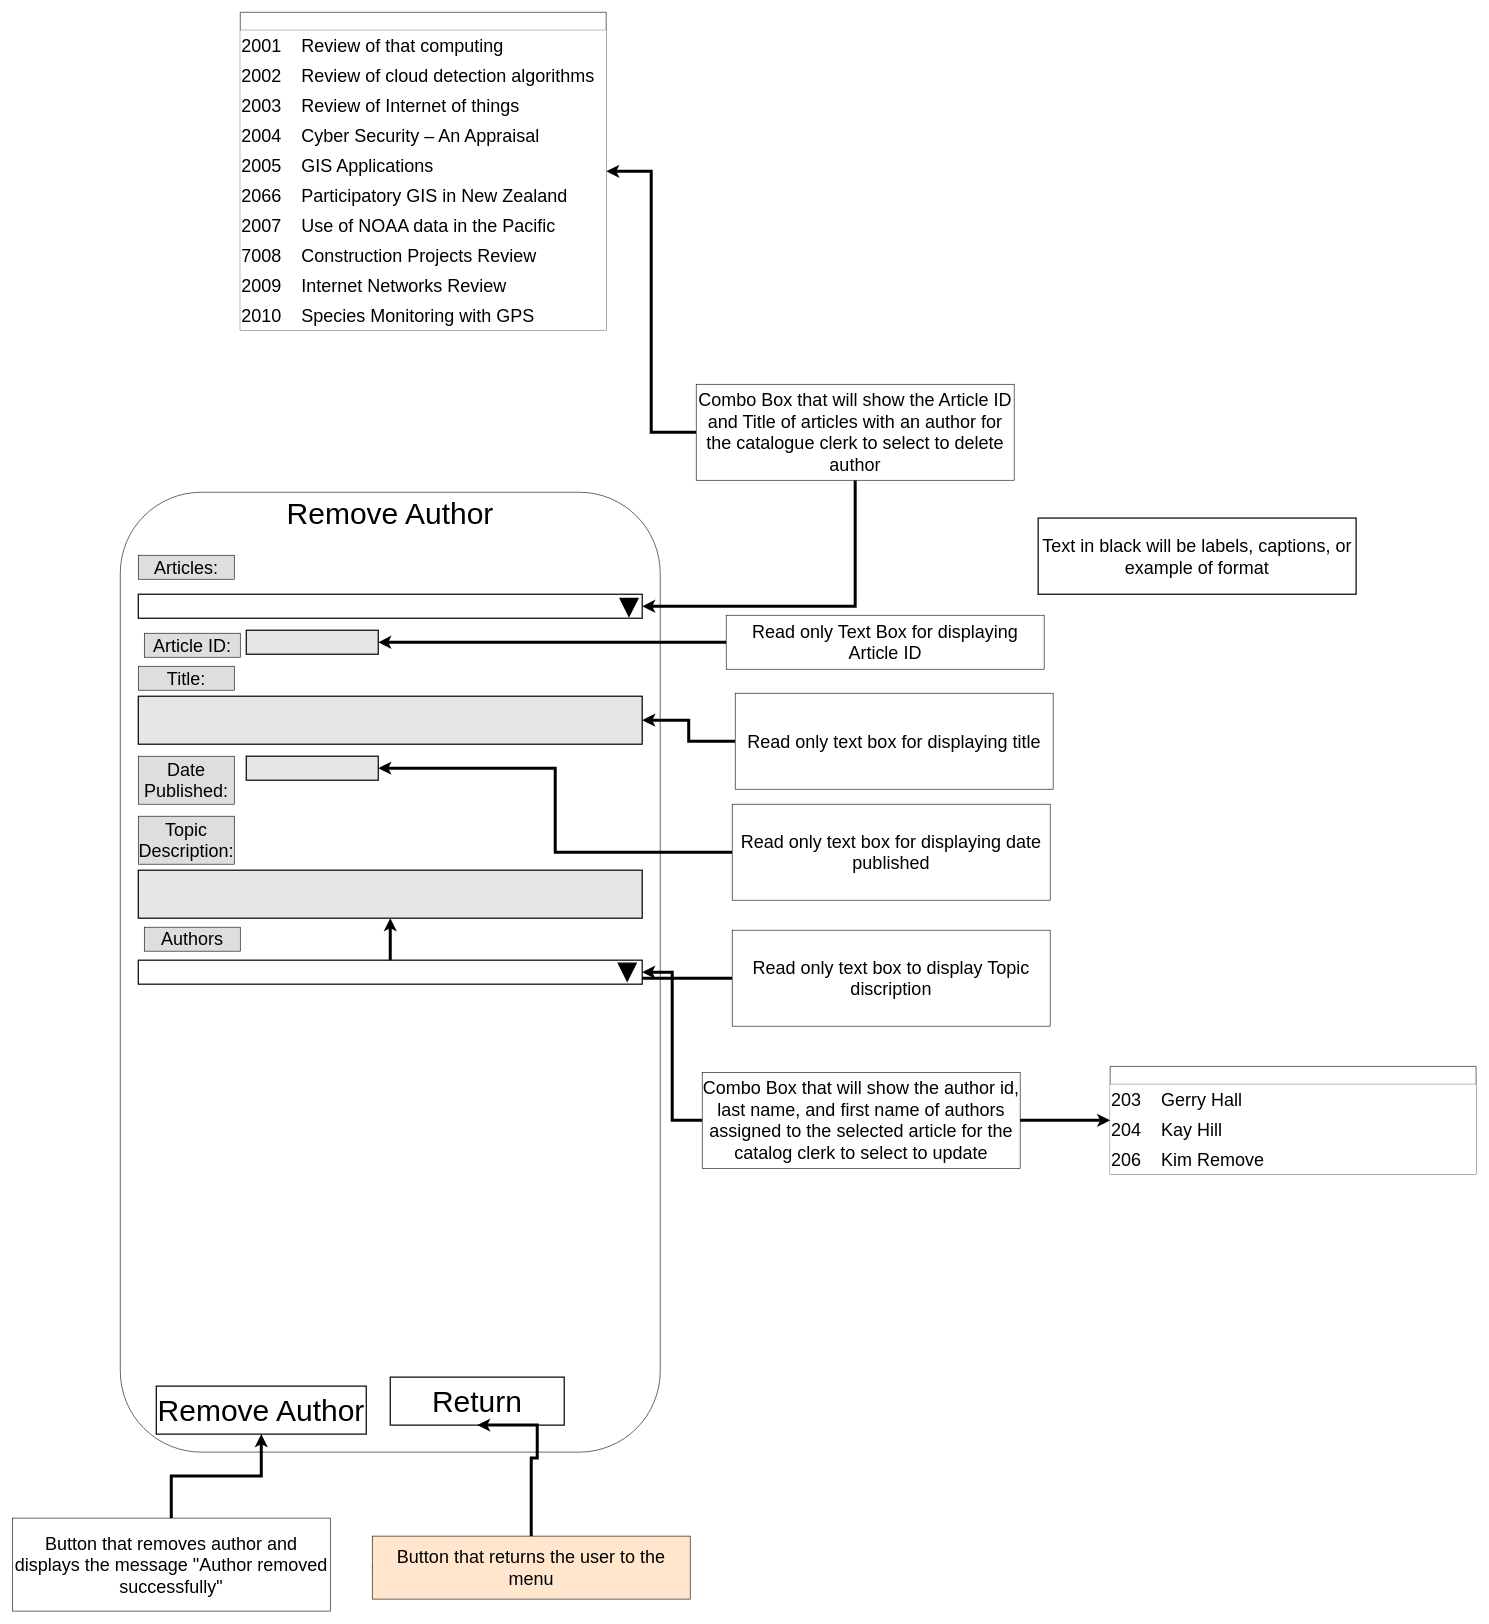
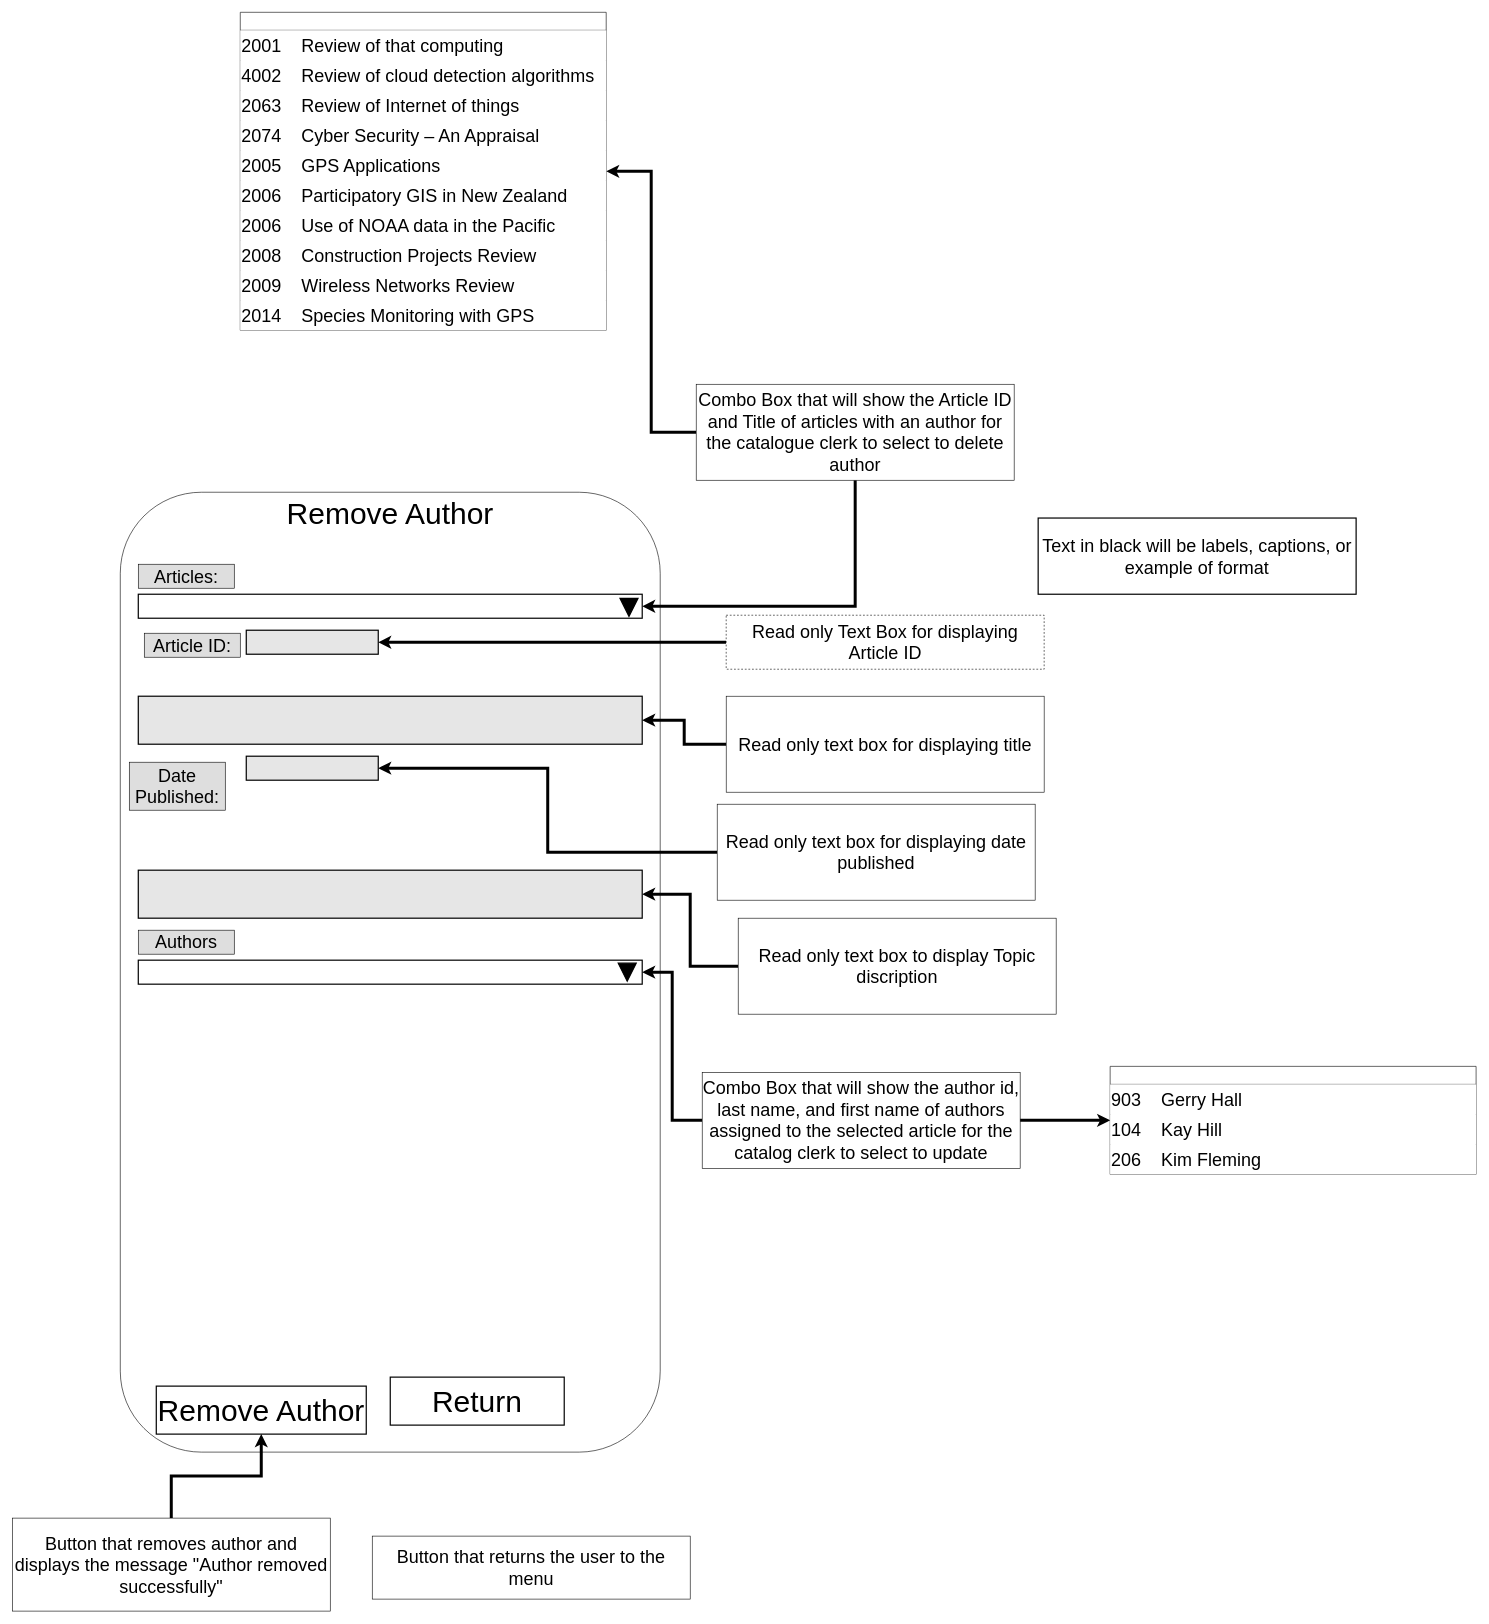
- <mxCell id="19" value="2002&amp;nbsp;&amp;nbsp;&amp;nbsp; Review of cloud detection algorithms" style="text;html=1;align=left;verticalAlign=middle;resizable=0;points=[];autosize=1;strokeColor=none;fillColor=default;fontSize=30;" parent="17" vertex="1"><mxGeometry y="80" width="610" height="50" as="geometry" /></mxCell>
+ <mxCell id="19" value="4002&amp;nbsp;&amp;nbsp;&amp;nbsp; Review of cloud detection algorithms" style="text;html=1;align=left;verticalAlign=middle;resizable=0;points=[];autosize=1;strokeColor=none;fillColor=default;fontSize=30;" parent="17" vertex="1"><mxGeometry y="80" width="610" height="50" as="geometry" /></mxCell>
- <mxCell id="20" value="2003&amp;nbsp;&amp;nbsp;&amp;nbsp; Review of Internet of things" style="text;html=1;align=left;verticalAlign=middle;resizable=0;points=[];autosize=1;strokeColor=none;fillColor=default;fontSize=30;" parent="17" vertex="1"><mxGeometry y="130" width="610" height="50" as="geometry" /></mxCell>
+ <mxCell id="20" value="2063&amp;nbsp;&amp;nbsp;&amp;nbsp; Review of Internet of things" style="text;html=1;align=left;verticalAlign=middle;resizable=0;points=[];autosize=1;strokeColor=none;fillColor=default;fontSize=30;" parent="17" vertex="1"><mxGeometry y="130" width="610" height="50" as="geometry" /></mxCell>
- <mxCell id="21" value="2004&amp;nbsp;&amp;nbsp;&amp;nbsp; Cyber Security – An Appraisal" style="text;html=1;align=left;verticalAlign=middle;resizable=0;points=[];autosize=1;strokeColor=none;fillColor=default;fontSize=30;" parent="17" vertex="1"><mxGeometry y="180" width="610" height="50" as="geometry" /></mxCell>
+ <mxCell id="21" value="2074&amp;nbsp;&amp;nbsp;&amp;nbsp; Cyber Security – An Appraisal" style="text;html=1;align=left;verticalAlign=middle;resizable=0;points=[];autosize=1;strokeColor=none;fillColor=default;fontSize=30;" parent="17" vertex="1"><mxGeometry y="180" width="610" height="50" as="geometry" /></mxCell>
- <mxCell id="22" value="2005&amp;nbsp;&amp;nbsp;&amp;nbsp; GIS Applications" style="text;html=1;align=left;verticalAlign=middle;resizable=0;points=[];autosize=1;strokeColor=none;fillColor=default;fontSize=30;" parent="17" vertex="1"><mxGeometry y="230" width="610" height="50" as="geometry" /></mxCell>
+ <mxCell id="22" value="2005&amp;nbsp;&amp;nbsp;&amp;nbsp; GPS Applications" style="text;html=1;align=left;verticalAlign=middle;resizable=0;points=[];autosize=1;strokeColor=none;fillColor=default;fontSize=30;" parent="17" vertex="1"><mxGeometry y="230" width="610" height="50" as="geometry" /></mxCell>
- <mxCell id="23" value="2066&amp;nbsp;&amp;nbsp;&amp;nbsp; Participatory GIS in New Zealand&amp;nbsp;&amp;nbsp;&amp;nbsp; " style="text;html=1;align=left;verticalAlign=middle;resizable=0;points=[];autosize=1;strokeColor=none;fillColor=default;fontSize=30;" parent="17" vertex="1"><mxGeometry y="280" width="610" height="50" as="geometry" /></mxCell>
+ <mxCell id="23" value="2006&amp;nbsp;&amp;nbsp;&amp;nbsp; Participatory GIS in New Zealand&amp;nbsp;&amp;nbsp;&amp;nbsp; " style="text;html=1;align=left;verticalAlign=middle;resizable=0;points=[];autosize=1;strokeColor=none;fillColor=default;fontSize=30;" parent="17" vertex="1"><mxGeometry y="280" width="610" height="50" as="geometry" /></mxCell>
- <mxCell id="24" value="2007&amp;nbsp;&amp;nbsp;&amp;nbsp; Use of NOAA data in the Pacific" style="text;html=1;align=left;verticalAlign=middle;resizable=0;points=[];autosize=1;strokeColor=none;fillColor=default;fontSize=30;" parent="17" vertex="1"><mxGeometry y="330" width="610" height="50" as="geometry" /></mxCell>
+ <mxCell id="24" value="2006&amp;nbsp;&amp;nbsp;&amp;nbsp; Use of NOAA data in the Pacific" style="text;html=1;align=left;verticalAlign=middle;resizable=0;points=[];autosize=1;strokeColor=none;fillColor=default;fontSize=30;" parent="17" vertex="1"><mxGeometry y="330" width="610" height="50" as="geometry" /></mxCell>
- <mxCell id="25" value="7008    Construction Projects Review" style="text;html=1;align=left;verticalAlign=middle;resizable=0;points=[];autosize=1;strokeColor=none;fillColor=default;fontSize=30;" parent="17" vertex="1"><mxGeometry y="380" width="610" height="50" as="geometry" /></mxCell>
+ <mxCell id="25" value="2008    Construction Projects Review" style="text;html=1;align=left;verticalAlign=middle;resizable=0;points=[];autosize=1;strokeColor=none;fillColor=default;fontSize=30;" parent="17" vertex="1"><mxGeometry y="380" width="610" height="50" as="geometry" /></mxCell>
- <mxCell id="26" value="2009    Internet Networks Review" style="text;html=1;align=left;verticalAlign=middle;resizable=0;points=[];autosize=1;strokeColor=none;fillColor=default;fontSize=30;" parent="17" vertex="1"><mxGeometry y="430" width="610" height="50" as="geometry" /></mxCell>
+ <mxCell id="26" value="2009    Wireless Networks Review" style="text;html=1;align=left;verticalAlign=middle;resizable=0;points=[];autosize=1;strokeColor=none;fillColor=default;fontSize=30;" parent="17" vertex="1"><mxGeometry y="430" width="610" height="50" as="geometry" /></mxCell>
- <mxCell id="27" value="2010    Species Monitoring with GPS" style="text;html=1;align=left;verticalAlign=middle;resizable=0;points=[];autosize=1;strokeColor=none;fillColor=default;fontSize=30;" parent="17" vertex="1"><mxGeometry y="480" width="610" height="50" as="geometry" /></mxCell>
+ <mxCell id="27" value="2014    Species Monitoring with GPS" style="text;html=1;align=left;verticalAlign=middle;resizable=0;points=[];autosize=1;strokeColor=none;fillColor=default;fontSize=30;" parent="17" vertex="1"><mxGeometry y="480" width="610" height="50" as="geometry" /></mxCell>
- <mxCell id="6" value="Articles:" style="rounded=0;whiteSpace=wrap;html=1;fontSize=30;fillColor=#DEDEDE;" parent="1" vertex="1"><mxGeometry x="230" y="925" width="160" height="40" as="geometry" /></mxCell>
+ <mxCell id="6" value="Articles:" style="rounded=0;whiteSpace=wrap;html=1;fontSize=30;fillColor=#DEDEDE;" parent="1" vertex="1"><mxGeometry x="230" y="940" width="160" height="40" as="geometry" /></mxCell>
- <mxCell id="39" value="Read only Text Box for displaying Article ID" style="rounded=0;whiteSpace=wrap;html=1;fontSize=30;" parent="1" vertex="1"><mxGeometry x="1210" y="1025" width="530" height="90" as="geometry" /></mxCell>
+ <mxCell id="39" value="Read only Text Box for displaying Article ID" style="rounded=0;whiteSpace=wrap;html=1;fontSize=30;dashed=1;" parent="1" vertex="1"><mxGeometry x="1210" y="1025" width="530" height="90" as="geometry" /></mxCell>
- <mxCell id="5" value="Title:" style="rounded=0;whiteSpace=wrap;html=1;fontSize=30;fillColor=#DEDEDE;" parent="1" vertex="1"><mxGeometry x="230" y="1110" width="160" height="40" as="geometry" /></mxCell>
- <mxCell id="29" value="Read only text box for displaying title" style="rounded=0;whiteSpace=wrap;html=1;fontSize=30;" parent="1" vertex="1"><mxGeometry x="1225" y="1155" width="530" height="160" as="geometry" /></mxCell>
+ <mxCell id="29" value="Read only text box for displaying title" style="rounded=0;whiteSpace=wrap;html=1;fontSize=30;" parent="1" vertex="1"><mxGeometry x="1210" y="1160" width="530" height="160" as="geometry" /></mxCell>
- <mxCell id="7" value="Date &lt;br&gt;Published:" style="rounded=0;whiteSpace=wrap;html=1;fontSize=30;fillColor=#DEDEDE;" parent="1" vertex="1"><mxGeometry x="230" y="1260" width="160" height="80" as="geometry" /></mxCell>
+ <mxCell id="7" value="Date &lt;br&gt;Published:" style="rounded=0;whiteSpace=wrap;html=1;fontSize=30;fillColor=#DEDEDE;" parent="1" vertex="1"><mxGeometry x="215" y="1270" width="160" height="80" as="geometry" /></mxCell>
- <mxCell id="35" value="Topic Description:" style="rounded=0;whiteSpace=wrap;html=1;fontSize=30;fillColor=#DEDEDE;" parent="1" vertex="1"><mxGeometry x="230" y="1360" width="160" height="80" as="geometry" /></mxCell>
- <mxCell id="31" value="Read only text box for displaying date published" style="rounded=0;whiteSpace=wrap;html=1;fontSize=30;" parent="1" vertex="1"><mxGeometry x="1220" y="1340" width="530" height="160" as="geometry" /></mxCell>
+ <mxCell id="31" value="Read only text box for displaying date published" style="rounded=0;whiteSpace=wrap;html=1;fontSize=30;" parent="1" vertex="1"><mxGeometry x="1195" y="1340" width="530" height="160" as="geometry" /></mxCell>
- <mxCell id="44" value="Authors" style="rounded=0;whiteSpace=wrap;html=1;fontSize=30;fillColor=#DEDEDE;" parent="1" vertex="1"><mxGeometry x="240" y="1545" width="160" height="40" as="geometry" /></mxCell>
+ <mxCell id="44" value="Authors" style="rounded=0;whiteSpace=wrap;html=1;fontSize=30;fillColor=#DEDEDE;" parent="1" vertex="1"><mxGeometry x="230" y="1550" width="160" height="40" as="geometry" /></mxCell>
- <mxCell id="37" value="Read only text box to display Topic discription" style="rounded=0;whiteSpace=wrap;html=1;fontSize=30;" parent="1" vertex="1"><mxGeometry x="1220" y="1550" width="530" height="160" as="geometry" /></mxCell>
+ <mxCell id="37" value="Read only text box to display Topic discription" style="rounded=0;whiteSpace=wrap;html=1;fontSize=30;" parent="1" vertex="1"><mxGeometry x="1230" y="1530" width="530" height="160" as="geometry" /></mxCell>
- <mxCell id="52" value="203&amp;nbsp;&amp;nbsp;&amp;nbsp; Gerry Hall " style="text;html=1;align=left;verticalAlign=middle;resizable=0;points=[];autosize=1;strokeColor=none;fillColor=default;fontSize=30;" parent="51" vertex="1"><mxGeometry y="30" width="610" height="50" as="geometry" /></mxCell>
+ <mxCell id="52" value="903&amp;nbsp;&amp;nbsp;&amp;nbsp; Gerry Hall " style="text;html=1;align=left;verticalAlign=middle;resizable=0;points=[];autosize=1;strokeColor=none;fillColor=default;fontSize=30;" parent="51" vertex="1"><mxGeometry y="30" width="610" height="50" as="geometry" /></mxCell>
- <mxCell id="53" value="204&amp;nbsp;&amp;nbsp;&amp;nbsp; Kay Hill " style="text;html=1;align=left;verticalAlign=middle;resizable=0;points=[];autosize=1;strokeColor=none;fillColor=default;fontSize=30;" parent="51" vertex="1"><mxGeometry y="80" width="610" height="50" as="geometry" /></mxCell>
+ <mxCell id="53" value="104&amp;nbsp;&amp;nbsp;&amp;nbsp; Kay Hill " style="text;html=1;align=left;verticalAlign=middle;resizable=0;points=[];autosize=1;strokeColor=none;fillColor=default;fontSize=30;" parent="51" vertex="1"><mxGeometry y="80" width="610" height="50" as="geometry" /></mxCell>
- <mxCell id="54" value="206&amp;nbsp;&amp;nbsp;&amp;nbsp; Kim Remove " style="text;html=1;align=left;verticalAlign=middle;resizable=0;points=[];autosize=1;strokeColor=none;fillColor=default;fontSize=30;" parent="51" vertex="1"><mxGeometry y="130" width="610" height="50" as="geometry" /></mxCell>
+ <mxCell id="54" value="206&amp;nbsp;&amp;nbsp;&amp;nbsp; Kim Fleming " style="text;html=1;align=left;verticalAlign=middle;resizable=0;points=[];autosize=1;strokeColor=none;fillColor=default;fontSize=30;" parent="51" vertex="1"><mxGeometry y="130" width="610" height="50" as="geometry" /></mxCell>
- <mxCell id="10" style="edgeStyle=orthogonalEdgeStyle;rounded=0;orthogonalLoop=1;jettySize=auto;html=1;fontSize=100;strokeWidth=5;exitX=0;exitY=0.5;exitDx=0;exitDy=0;entryX=0.5;entryY=1;entryDx=0;entryDy=0;" parent="1" source="11" target="9" edge="1"><mxGeometry relative="1" as="geometry"><Array as="points"><mxPoint x="885" y="2612" /><mxPoint x="885" y="2430" /><mxPoint x="895" y="2430" /></Array></mxGeometry></mxCell>
- <mxCell id="11" value="Button that returns the user to the menu" style="rounded=0;whiteSpace=wrap;html=1;fontSize=30;fillColor=#ffe6cc;" parent="1" vertex="1"><mxGeometry x="620" y="2560" width="530" height="105" as="geometry" /></mxCell>
+ <mxCell id="11" value="Button that returns the user to the menu" style="rounded=0;whiteSpace=wrap;html=1;fontSize=30;" parent="1" vertex="1"><mxGeometry x="620" y="2560" width="530" height="105" as="geometry" /></mxCell>
